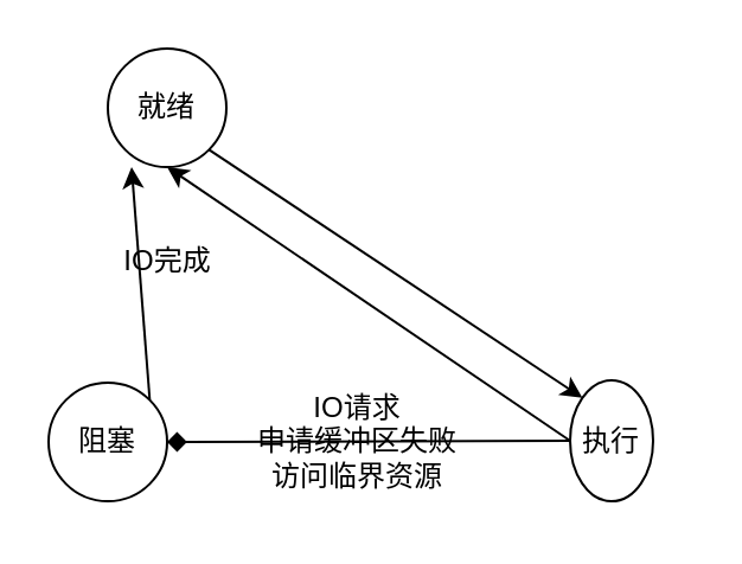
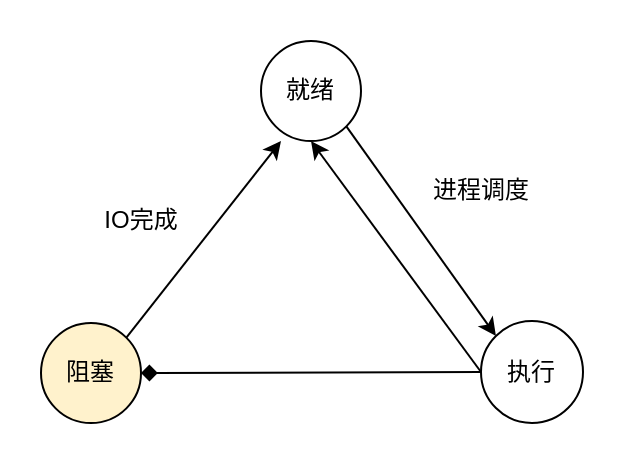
- <mxCell id="3" value="就绪" style="ellipse;whiteSpace=wrap;html=1;aspect=fixed;" vertex="1" parent="1"><mxGeometry x="45" y="20" width="50" height="50" as="geometry" /></mxCell>
+ <mxCell id="3" value="就绪" style="ellipse;whiteSpace=wrap;html=1;aspect=fixed;" vertex="1" parent="1"><mxGeometry x="130" y="20" width="50" height="50" as="geometry" /></mxCell>
+ <mxCell id="7" value="进程调度" style="text;html=1;align=center;verticalAlign=middle;resizable=0;points=[];autosize=1;strokeColor=none;fillColor=none;" vertex="1" parent="1"><mxGeometry x="205" y="80" width="70" height="30" as="geometry" /></mxCell>
- <mxCell id="6" value="执行" style="ellipse;whiteSpace=wrap;html=1;aspect=fixed;" vertex="1" parent="1"><mxGeometry x="240" y="160" width="35" height="51" as="geometry" /></mxCell>
+ <mxCell id="6" value="执行" style="ellipse;whiteSpace=wrap;html=1;aspect=fixed;" vertex="1" parent="1"><mxGeometry x="240" y="160" width="51" height="51" as="geometry" /></mxCell>
- <mxCell id="9" value="阻塞" style="ellipse;whiteSpace=wrap;html=1;aspect=fixed;" vertex="1" parent="1"><mxGeometry x="20" y="161" width="50" height="50" as="geometry" /></mxCell>
+ <mxCell id="9" value="阻塞" style="ellipse;whiteSpace=wrap;html=1;aspect=fixed;fillColor=#fff2cc;" vertex="1" parent="1"><mxGeometry x="20" y="161" width="50" height="50" as="geometry" /></mxCell>
- <mxCell id="11" value="IO请求&lt;br&gt;申请缓冲区失败&lt;br&gt;访问临界资源" style="text;html=1;align=center;verticalAlign=middle;resizable=0;points=[];autosize=1;strokeColor=none;fillColor=none;" vertex="1" parent="1"><mxGeometry x="95" y="156" width="110" height="60" as="geometry" /></mxCell>
